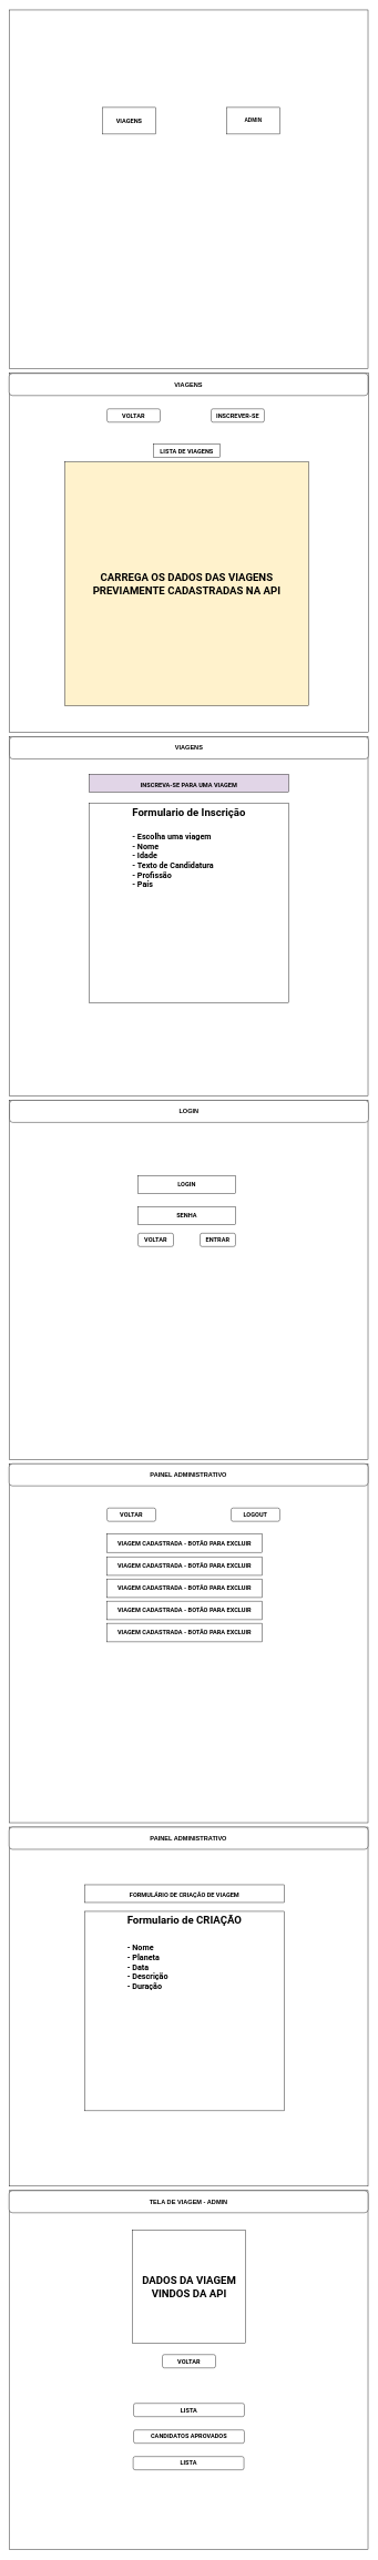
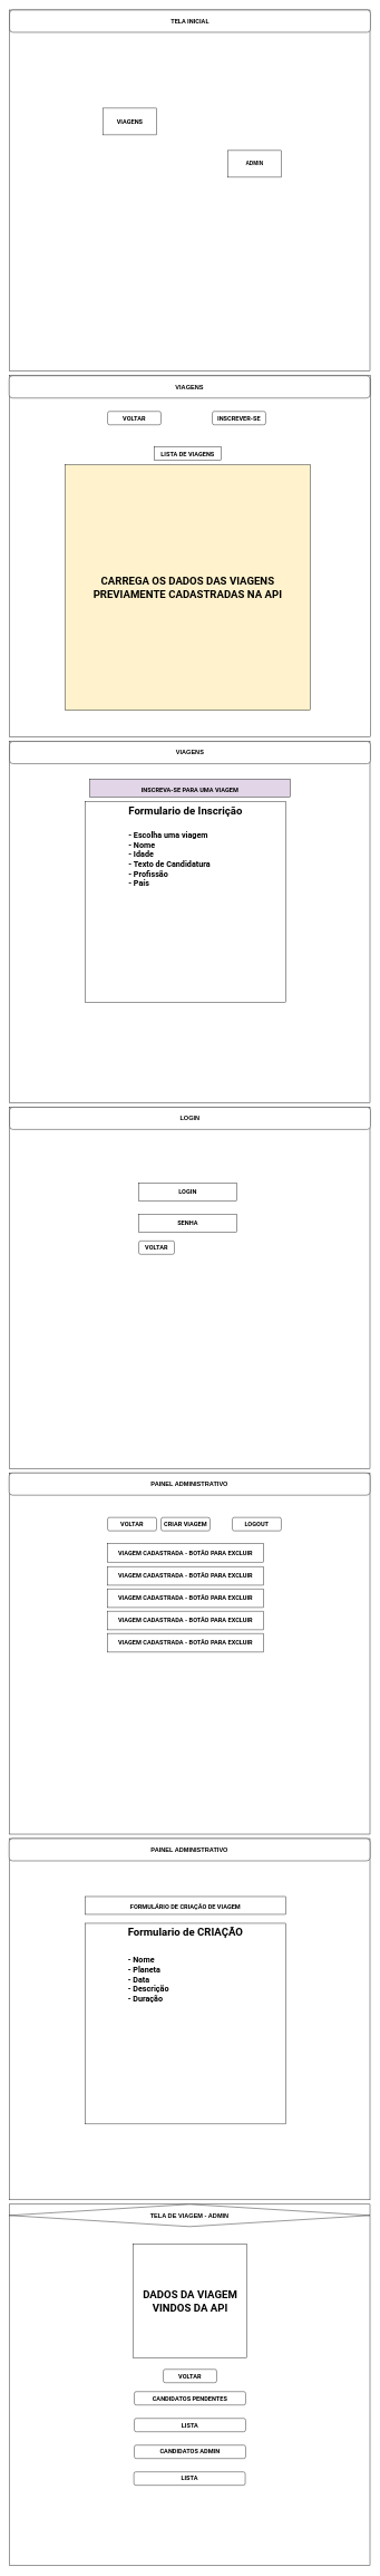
+ <mxCell id="5" value="&lt;font style=&quot;font-size: 14px;&quot;&gt;TELA INICIAL&lt;/font&gt;" style="rounded=1;whiteSpace=wrap;html=1;fontFamily=Roboto;fontSource=https%3A%2F%2Ffonts.googleapis.com%2Fcss%3Ffamily%3DRoboto;fontStyle=1" vertex="1" parent="1"><mxGeometry x="21" y="20" width="810" height="50" as="geometry" /></mxCell>
- <mxCell id="7" value="ADMIN" style="rounded=0;whiteSpace=wrap;html=1;fontStyle=1" vertex="1" parent="1"><mxGeometry x="511" y="240" width="120" height="60" as="geometry" /></mxCell>
+ <mxCell id="7" value="ADMIN" style="rounded=0;whiteSpace=wrap;html=1;fontStyle=1" vertex="1" parent="1"><mxGeometry x="511" y="335" width="120" height="60" as="geometry" /></mxCell>
- <mxCell id="20" value="Formulario de Inscrição&lt;br&gt;&lt;br&gt;&lt;div style=&quot;text-align: left; font-size: 18px;&quot;&gt;&lt;span style=&quot;background-color: initial;&quot;&gt;&lt;font style=&quot;font-size: 18px;&quot;&gt;- Escolha uma viagem&lt;/font&gt;&lt;/span&gt;&lt;/div&gt;&lt;div style=&quot;text-align: left; font-size: 18px;&quot;&gt;&lt;span style=&quot;background-color: initial;&quot;&gt;&lt;font style=&quot;font-size: 18px;&quot;&gt;- Nome&lt;/font&gt;&lt;/span&gt;&lt;/div&gt;&lt;div style=&quot;text-align: left; font-size: 18px;&quot;&gt;&lt;span style=&quot;background-color: initial;&quot;&gt;&lt;font style=&quot;font-size: 18px;&quot;&gt;- Idade&lt;/font&gt;&lt;/span&gt;&lt;/div&gt;&lt;div style=&quot;text-align: left; font-size: 18px;&quot;&gt;&lt;span style=&quot;background-color: initial;&quot;&gt;&lt;font style=&quot;font-size: 18px;&quot;&gt;- Texto de Candidatura&lt;/font&gt;&lt;/span&gt;&lt;/div&gt;&lt;div style=&quot;text-align: left; font-size: 18px;&quot;&gt;&lt;span style=&quot;background-color: initial;&quot;&gt;&lt;font style=&quot;font-size: 18px;&quot;&gt;- Profissão&lt;/font&gt;&lt;/span&gt;&lt;/div&gt;&lt;div style=&quot;text-align: left; font-size: 18px;&quot;&gt;&lt;span style=&quot;background-color: initial;&quot;&gt;&lt;font style=&quot;font-size: 18px;&quot;&gt;- País&lt;/font&gt;&lt;/span&gt;&lt;/div&gt;" style="whiteSpace=wrap;html=1;aspect=fixed;fontFamily=Roboto;fontSource=https%3A%2F%2Ffonts.googleapis.com%2Fcss%3Ffamily%3DRoboto;fontStyle=1;fontSize=24;verticalAlign=top;" vertex="1" parent="1"><mxGeometry x="201" y="1810" width="450" height="450" as="geometry" /></mxCell>
+ <mxCell id="20" value="Formulario de Inscrição&lt;br&gt;&lt;br&gt;&lt;div style=&quot;text-align: left; font-size: 18px;&quot;&gt;&lt;span style=&quot;background-color: initial;&quot;&gt;&lt;font style=&quot;font-size: 18px;&quot;&gt;- Escolha uma viagem&lt;/font&gt;&lt;/span&gt;&lt;/div&gt;&lt;div style=&quot;text-align: left; font-size: 18px;&quot;&gt;&lt;span style=&quot;background-color: initial;&quot;&gt;&lt;font style=&quot;font-size: 18px;&quot;&gt;- Nome&lt;/font&gt;&lt;/span&gt;&lt;/div&gt;&lt;div style=&quot;text-align: left; font-size: 18px;&quot;&gt;&lt;span style=&quot;background-color: initial;&quot;&gt;&lt;font style=&quot;font-size: 18px;&quot;&gt;- Idade&lt;/font&gt;&lt;/span&gt;&lt;/div&gt;&lt;div style=&quot;text-align: left; font-size: 18px;&quot;&gt;&lt;span style=&quot;background-color: initial;&quot;&gt;&lt;font style=&quot;font-size: 18px;&quot;&gt;- Texto de Candidatura&lt;/font&gt;&lt;/span&gt;&lt;/div&gt;&lt;div style=&quot;text-align: left; font-size: 18px;&quot;&gt;&lt;span style=&quot;background-color: initial;&quot;&gt;&lt;font style=&quot;font-size: 18px;&quot;&gt;- Profissão&lt;/font&gt;&lt;/span&gt;&lt;/div&gt;&lt;div style=&quot;text-align: left; font-size: 18px;&quot;&gt;&lt;span style=&quot;background-color: initial;&quot;&gt;&lt;font style=&quot;font-size: 18px;&quot;&gt;- País&lt;/font&gt;&lt;/span&gt;&lt;/div&gt;" style="whiteSpace=wrap;html=1;aspect=fixed;fontFamily=Roboto;fontSource=https%3A%2F%2Ffonts.googleapis.com%2Fcss%3Ffamily%3DRoboto;fontStyle=1;fontSize=24;verticalAlign=top;" vertex="1" parent="1"><mxGeometry x="191" y="1795" width="450" height="450" as="geometry" /></mxCell>
- <mxCell id="26" value="ENTRAR" style="rounded=1;whiteSpace=wrap;html=1;fontFamily=Roboto;fontSource=https%3A%2F%2Ffonts.googleapis.com%2Fcss%3Ffamily%3DRoboto;fontSize=14;fontStyle=1" vertex="1" parent="1"><mxGeometry x="451" y="2780" width="80" height="30" as="geometry" /></mxCell>
+ <mxCell id="35" value="CRIAR VIAGEM" style="rounded=1;whiteSpace=wrap;html=1;fontFamily=Roboto;fontSource=https%3A%2F%2Ffonts.googleapis.com%2Fcss%3Ffamily%3DRoboto;fontSize=14;fontStyle=1" vertex="1" parent="1"><mxGeometry x="361" y="3400" width="110" height="30" as="geometry" /></mxCell>
- <mxCell id="37" value="&lt;span style=&quot;font-size: 14px;&quot;&gt;TELA DE VIAGEM - ADMIN&lt;/span&gt;" style="rounded=1;whiteSpace=wrap;html=1;fontStyle=1" vertex="1" parent="1"><mxGeometry x="20" y="4940" width="810" height="50" as="geometry" /></mxCell>
+ <mxCell id="37" value="&lt;span style=&quot;font-size: 14px;&quot;&gt;TELA DE VIAGEM - ADMIN&lt;/span&gt;" style="rhombus;whiteSpace=wrap;html=1;fontStyle=1;" vertex="1" parent="1"><mxGeometry x="20" y="4940" width="810" height="50" as="geometry" /></mxCell>
+ <mxCell id="40" value="&lt;b&gt;CANDIDATOS PENDENTES&lt;/b&gt;" style="rounded=1;whiteSpace=wrap;html=1;fontFamily=Roboto;fontSource=https%3A%2F%2Ffonts.googleapis.com%2Fcss%3Ffamily%3DRoboto;fontSize=14;" vertex="1" parent="1"><mxGeometry x="301" y="5360" width="250" height="30" as="geometry" /></mxCell>
- <mxCell id="42" value="&lt;b&gt;CANDIDATOS APROVADOS&lt;/b&gt;" style="rounded=1;whiteSpace=wrap;html=1;fontFamily=Roboto;fontSource=https%3A%2F%2Ffonts.googleapis.com%2Fcss%3Ffamily%3DRoboto;fontSize=14;" vertex="1" parent="1"><mxGeometry x="301" y="5480" width="250" height="30" as="geometry" /></mxCell>
+ <mxCell id="42" value="&lt;b&gt;CANDIDATOS ADMIN&lt;/b&gt;" style="rounded=1;whiteSpace=wrap;html=1;fontFamily=Roboto;fontSource=https%3A%2F%2Ffonts.googleapis.com%2Fcss%3Ffamily%3DRoboto;fontSize=14;" vertex="1" parent="1"><mxGeometry x="301" y="5480" width="250" height="30" as="geometry" /></mxCell>
